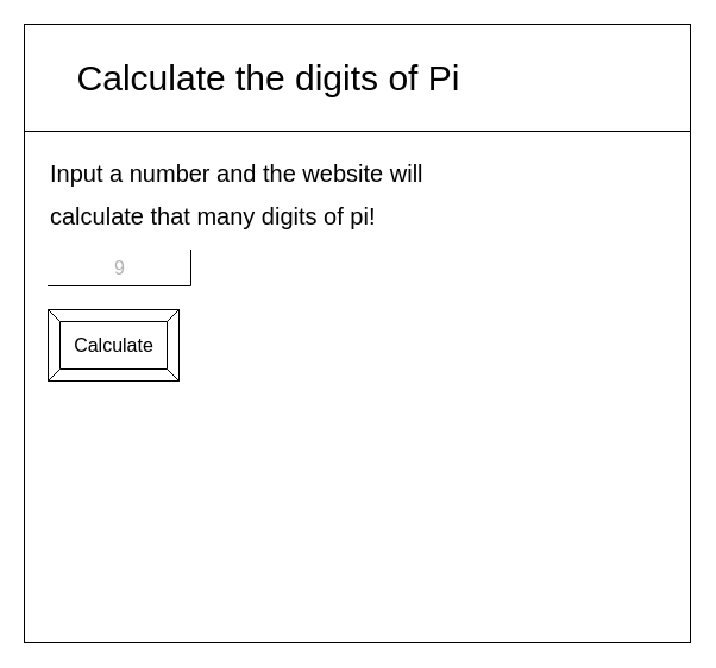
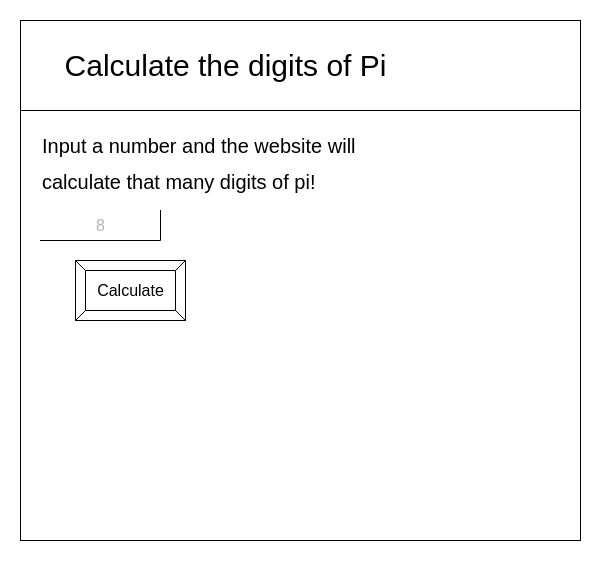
- <mxCell id="7" value="&lt;font color=&quot;#b3b3b3&quot; style=&quot;font-size: 16px&quot;&gt;9&lt;/font&gt;" style="text;html=1;align=center;verticalAlign=middle;resizable=0;points=[];autosize=1;strokeColor=none;fillColor=none;fontSize=16;" vertex="1" parent="1"><mxGeometry x="90" y="215" width="20" height="20" as="geometry" /></mxCell>
+ <mxCell id="7" value="&lt;font color=&quot;#b3b3b3&quot; style=&quot;font-size: 16px&quot;&gt;8&lt;/font&gt;" style="text;html=1;align=center;verticalAlign=middle;resizable=0;points=[];autosize=1;strokeColor=none;fillColor=none;fontSize=16;" vertex="1" parent="1"><mxGeometry x="90" y="215" width="20" height="20" as="geometry" /></mxCell>
- <mxCell id="8" value="&lt;font color=&quot;#000000&quot;&gt;Calculate&lt;/font&gt;" style="labelPosition=center;verticalLabelPosition=middle;align=center;html=1;shape=mxgraph.basic.button;dx=10;fontSize=16;fontColor=#B3B3B3;" vertex="1" parent="1"><mxGeometry x="40" y="260" width="110" height="60" as="geometry" /></mxCell>
+ <mxCell id="8" value="&lt;font color=&quot;#000000&quot;&gt;Calculate&lt;/font&gt;" style="labelPosition=center;verticalLabelPosition=middle;align=center;html=1;shape=mxgraph.basic.button;dx=10;fontSize=16;fontColor=#B3B3B3;" vertex="1" parent="1"><mxGeometry x="75" y="260" width="110" height="60" as="geometry" /></mxCell>
